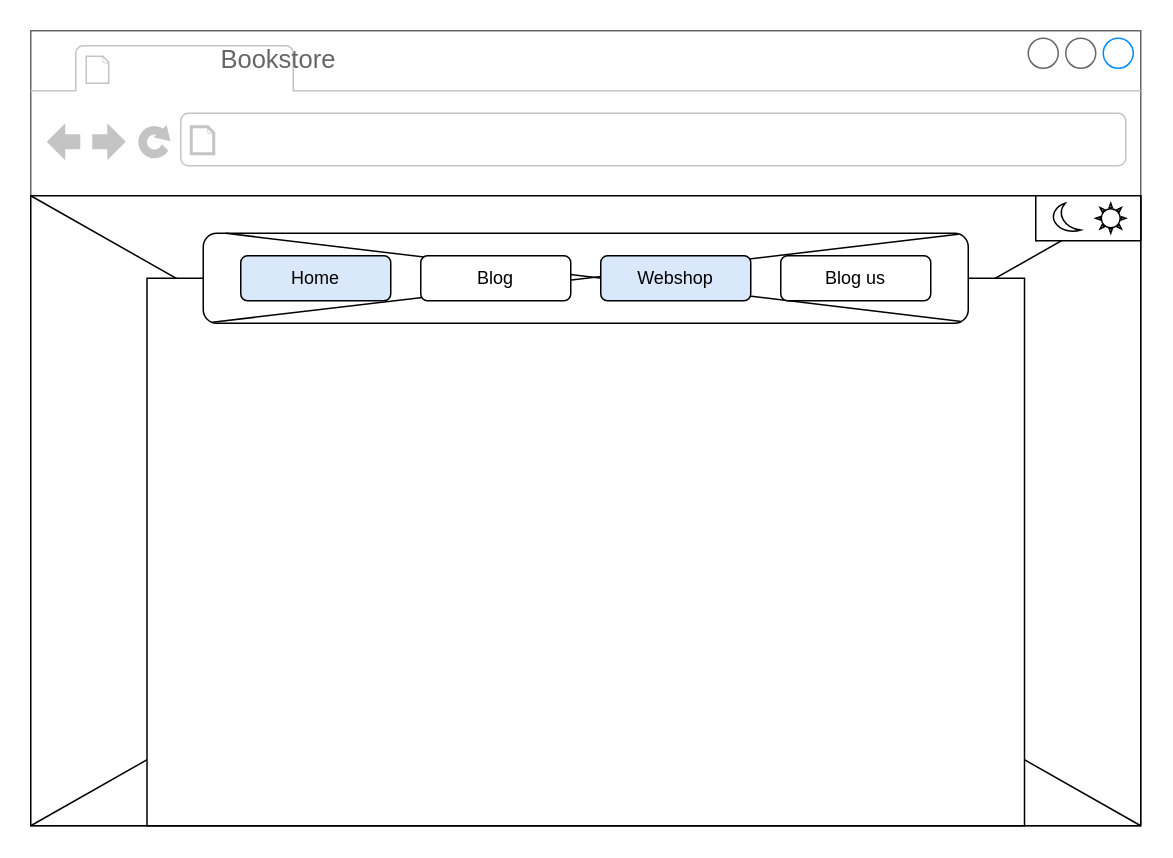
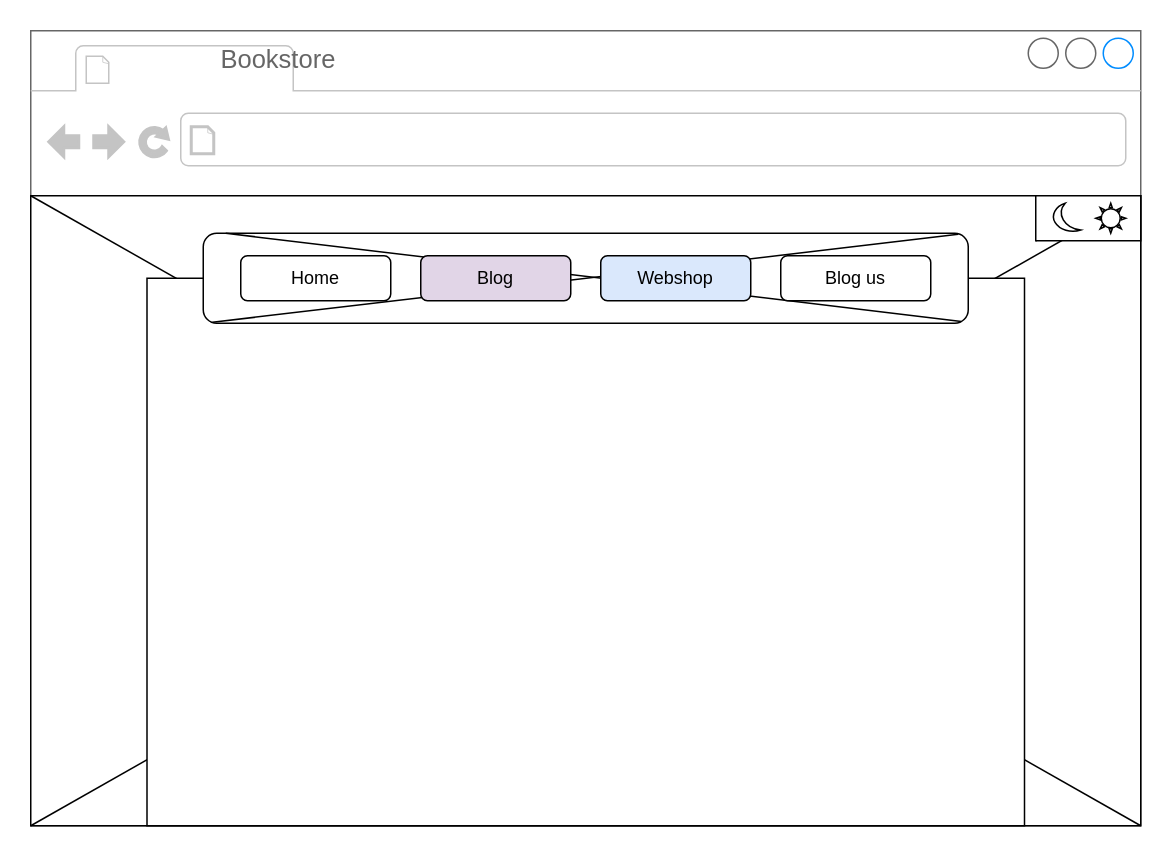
- <mxCell id="12" value="Home" style="rounded=1;whiteSpace=wrap;html=1;fillColor=#dae8fc;" vertex="1" parent="2"><mxGeometry x="140" y="150" width="100" height="30" as="geometry" /></mxCell>
+ <mxCell id="12" value="Home" style="rounded=1;whiteSpace=wrap;html=1;" vertex="1" parent="2"><mxGeometry x="140" y="150" width="100" height="30" as="geometry" /></mxCell>
- <mxCell id="13" value="Blog" style="rounded=1;whiteSpace=wrap;html=1;" vertex="1" parent="2"><mxGeometry x="260" y="150" width="100" height="30" as="geometry" /></mxCell>
+ <mxCell id="13" value="Blog" style="rounded=1;whiteSpace=wrap;html=1;fillColor=#e1d5e7;" vertex="1" parent="2"><mxGeometry x="260" y="150" width="100" height="30" as="geometry" /></mxCell>
